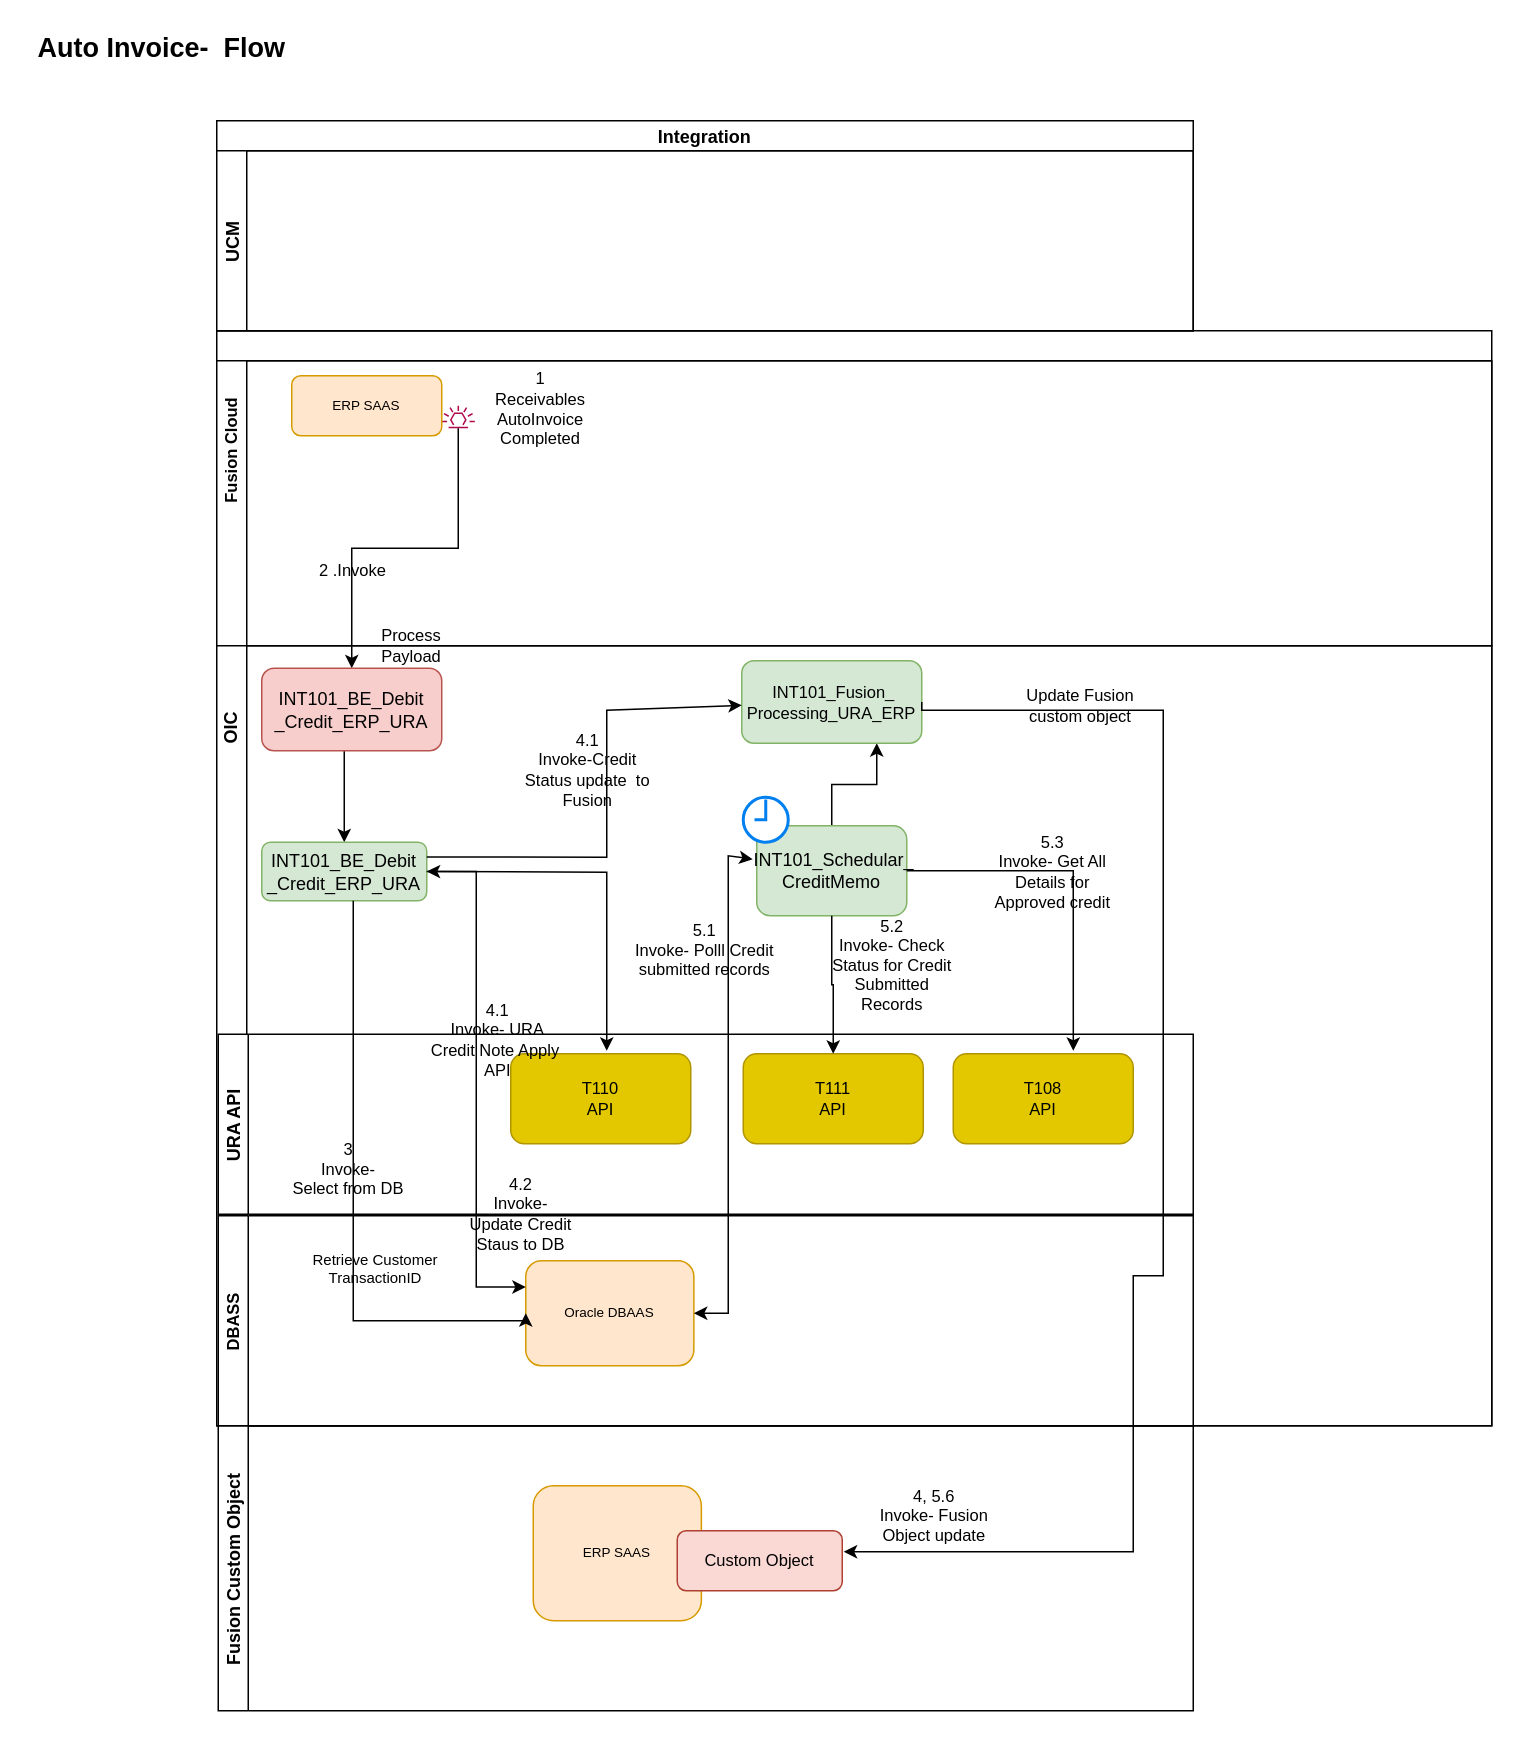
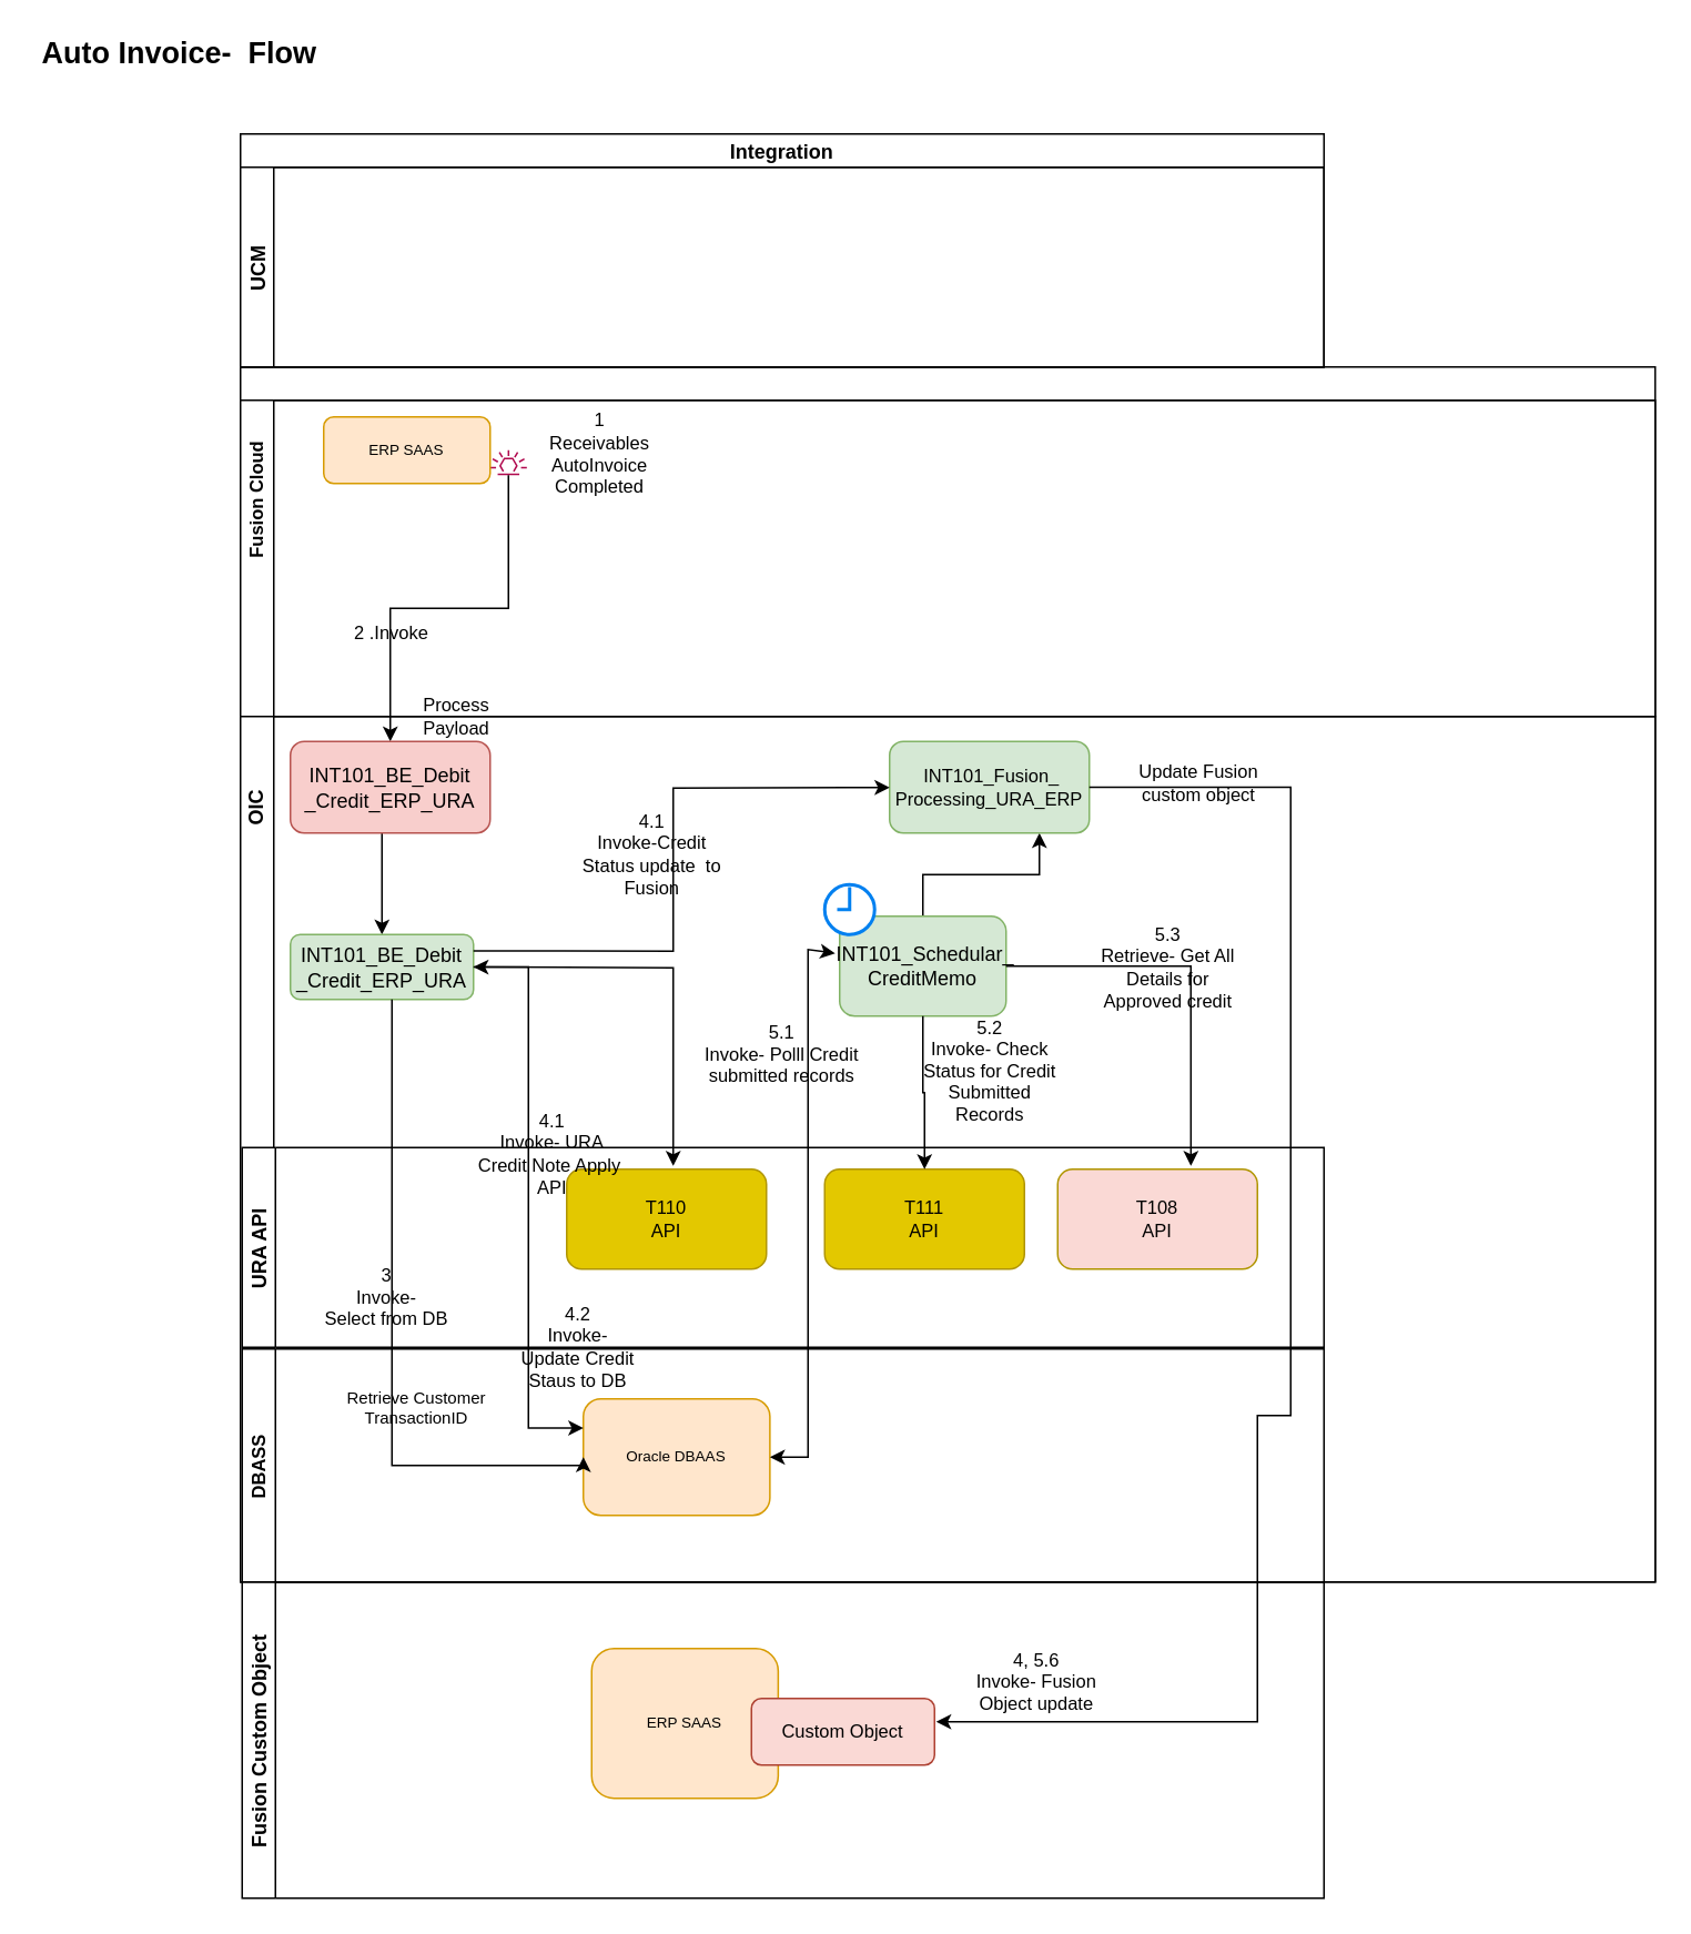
- <mxCell id="15" value="&lt;div style=&quot;font-size: 11px&quot;&gt;&amp;nbsp;&lt;font style=&quot;font-size: 11px&quot;&gt;INT101_Fusion_&lt;/font&gt;&lt;/div&gt;&lt;div style=&quot;font-size: 11px&quot;&gt;&lt;font style=&quot;font-size: 11px&quot;&gt;Processing_URA_ERP&lt;/font&gt;&lt;/div&gt;" style="rounded=1;whiteSpace=wrap;html=1;fillColor=#d5e8d4;strokeColor=#82b366;" parent="9" vertex="1"><mxGeometry x="350" y="10" width="120" height="55" as="geometry" /></mxCell>
+ <mxCell id="15" value="&lt;div style=&quot;font-size: 11px&quot;&gt;&amp;nbsp;&lt;font style=&quot;font-size: 11px&quot;&gt;INT101_Fusion_&lt;/font&gt;&lt;/div&gt;&lt;div style=&quot;font-size: 11px&quot;&gt;&lt;font style=&quot;font-size: 11px&quot;&gt;Processing_URA_ERP&lt;/font&gt;&lt;/div&gt;" style="rounded=1;whiteSpace=wrap;html=1;fillColor=#d5e8d4;strokeColor=#82b366;" parent="9" vertex="1"><mxGeometry x="390" y="15" width="120" height="55" as="geometry" /></mxCell>
- <mxCell id="24" value="&lt;div&gt;5.3&lt;/div&gt;&lt;div&gt;Invoke- Get All Details for Approved credit &lt;br&gt;&lt;/div&gt;" style="text;html=1;strokeColor=none;fillColor=none;align=center;verticalAlign=middle;whiteSpace=wrap;rounded=0;fontSize=11;" parent="9" vertex="1"><mxGeometry x="510" y="128" width="95" height="45" as="geometry" /></mxCell>
+ <mxCell id="24" value="&lt;div&gt;5.3&lt;/div&gt;&lt;div&gt;Retrieve- Get All Details for Approved credit &lt;br&gt;&lt;/div&gt;" style="text;html=1;strokeColor=none;fillColor=none;align=center;verticalAlign=middle;whiteSpace=wrap;rounded=0;fontSize=11;" parent="9" vertex="1"><mxGeometry x="510" y="128" width="95" height="45" as="geometry" /></mxCell>
- <mxCell id="42" value="&lt;div&gt;T108&lt;/div&gt;&lt;div&gt;API &lt;/div&gt;" style="rounded=1;whiteSpace=wrap;html=1;fontSize=11;fillColor=#e3c800;fontColor=#000000;strokeColor=#B09500;" parent="37" vertex="1"><mxGeometry x="490" y="13" width="120" height="60" as="geometry" /></mxCell>
+ <mxCell id="42" value="&lt;div&gt;T108&lt;/div&gt;&lt;div&gt;API &lt;/div&gt;" style="rounded=1;whiteSpace=wrap;html=1;fontSize=11;fillColor=#fad9d5;fontColor=#000000;strokeColor=#B09500;" parent="37" vertex="1"><mxGeometry x="490" y="13" width="120" height="60" as="geometry" /></mxCell>
